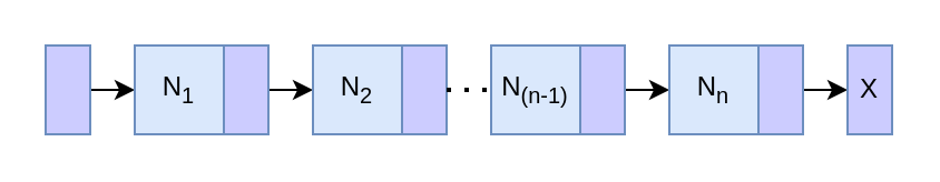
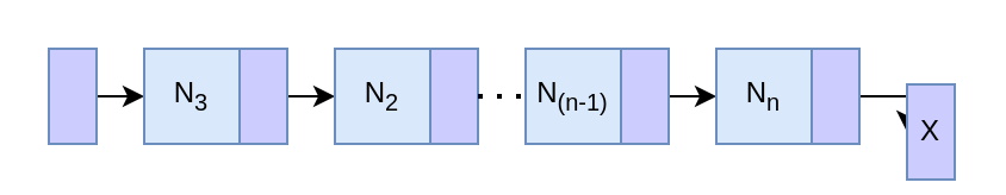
- <mxCell id="4" value="N&lt;sub&gt;1&lt;/sub&gt;" style="rounded=0;whiteSpace=wrap;html=1;fillColor=#dae8fc;strokeColor=#6c8ebf;" parent="1" vertex="1"><mxGeometry x="60" y="20" width="40" height="40" as="geometry" /></mxCell>
+ <mxCell id="4" value="N&lt;sub&gt;3&lt;/sub&gt;" style="rounded=0;whiteSpace=wrap;html=1;fillColor=#dae8fc;strokeColor=#6c8ebf;" parent="1" vertex="1"><mxGeometry x="60" y="20" width="40" height="40" as="geometry" /></mxCell>
- <mxCell id="16" value="X" style="rounded=0;whiteSpace=wrap;html=1;fillColor=#CCCCFF;strokeColor=#6c8ebf;" parent="1" vertex="1"><mxGeometry x="380" y="20" width="20" height="40" as="geometry" /></mxCell>
+ <mxCell id="16" value="X" style="rounded=0;whiteSpace=wrap;html=1;fillColor=#CCCCFF;strokeColor=#6c8ebf;" parent="1" vertex="1"><mxGeometry x="380" y="35" width="20" height="40" as="geometry" /></mxCell>
